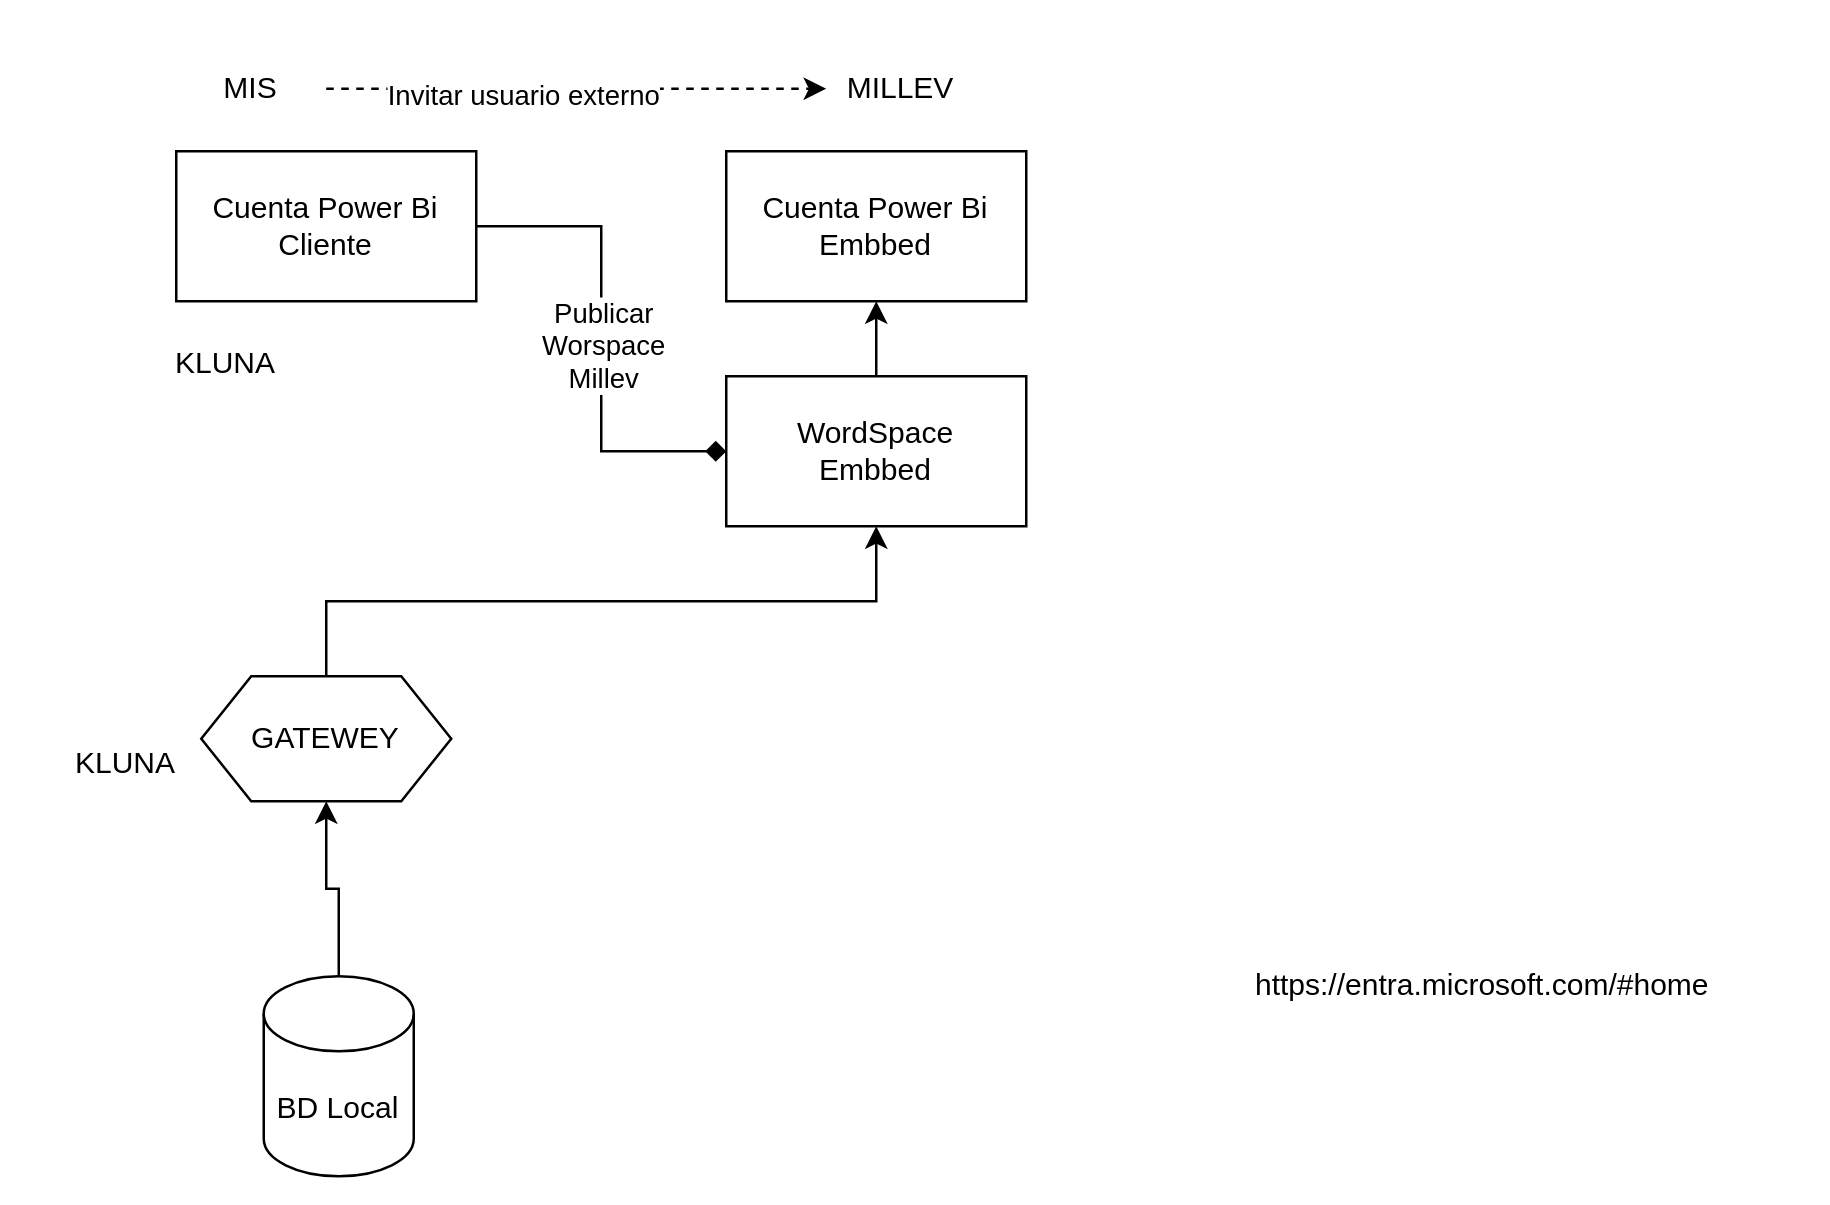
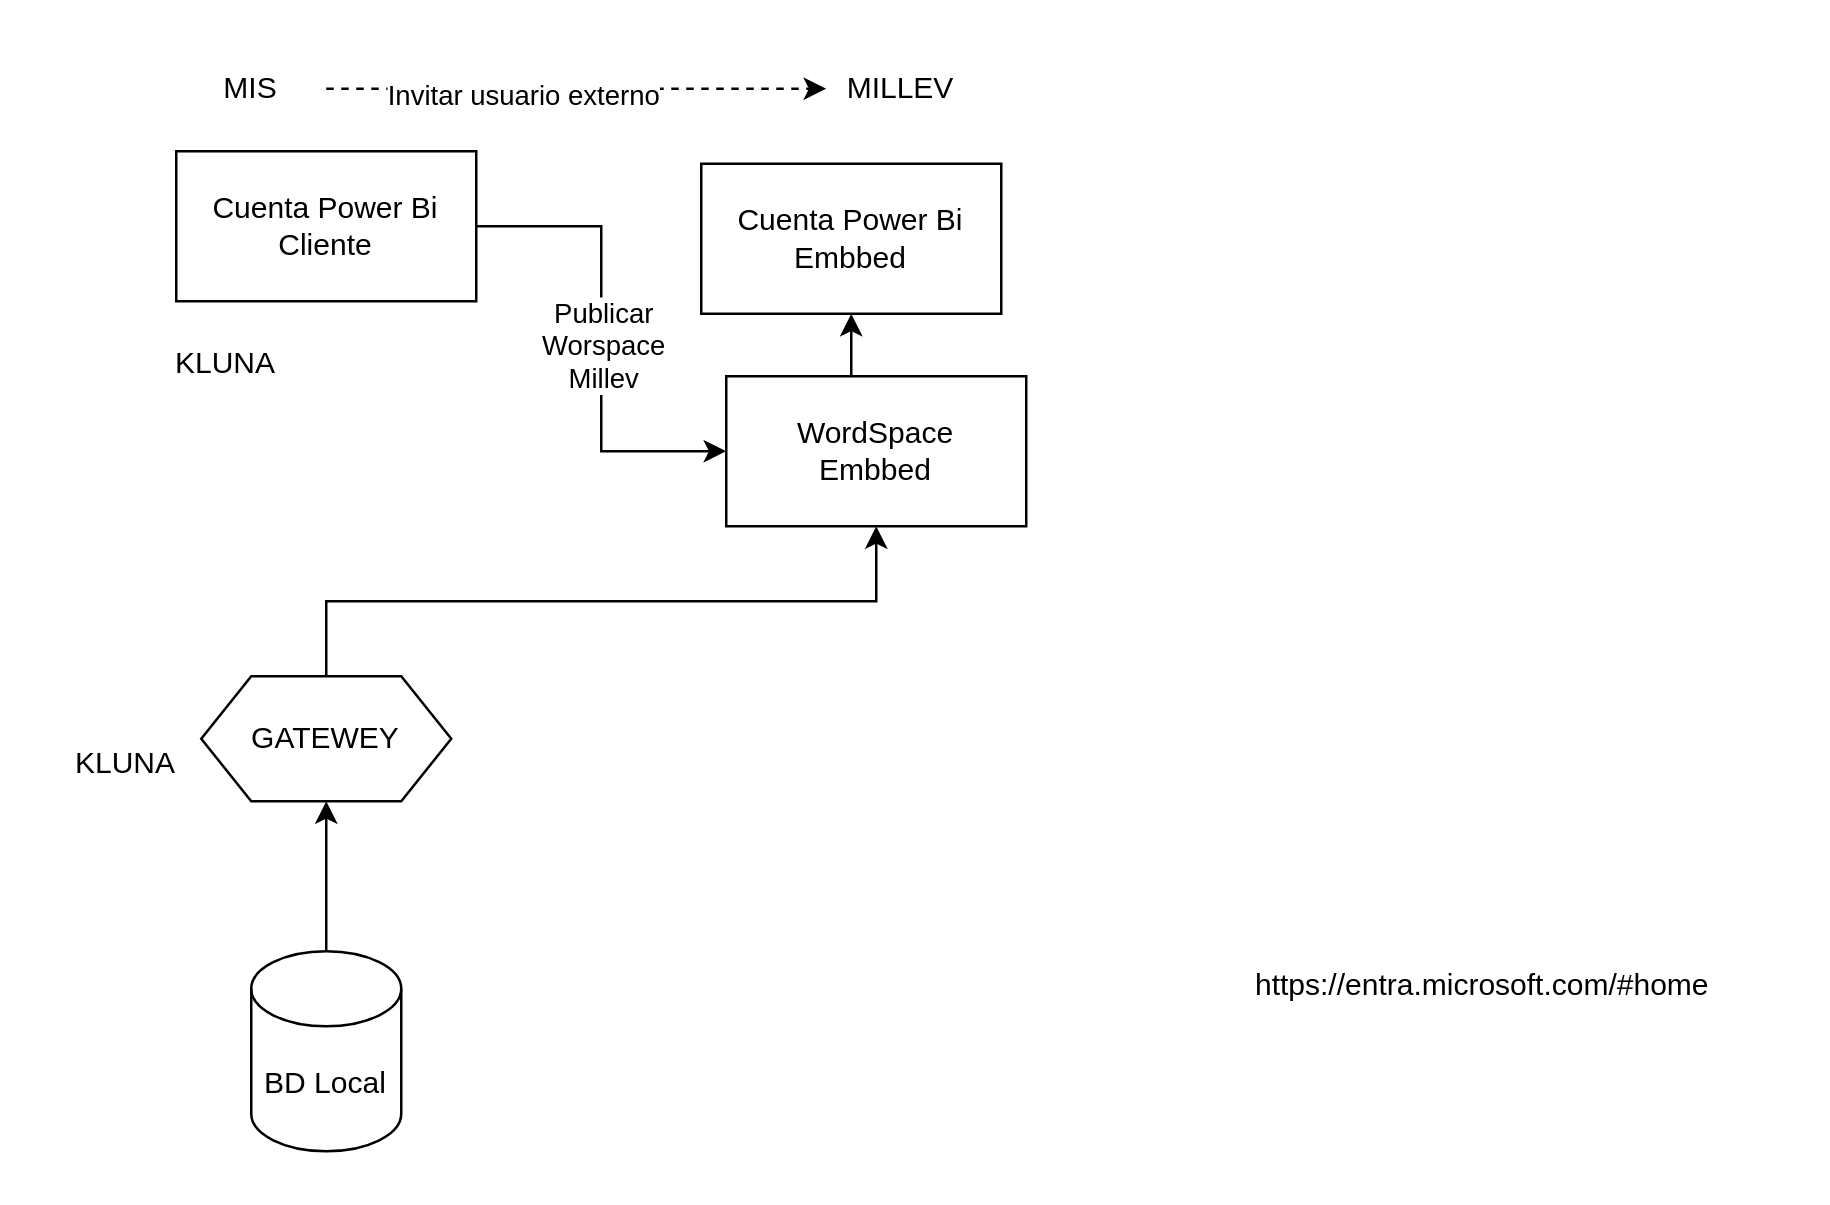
- <mxCell id="5" value="Cuenta Power Bi Embbed" style="rounded=0;whiteSpace=wrap;html=1;" vertex="1" parent="1"><mxGeometry x="290" y="60" width="120" height="60" as="geometry" /></mxCell>
+ <mxCell id="5" value="Cuenta Power Bi Embbed" style="rounded=0;whiteSpace=wrap;html=1;" vertex="1" parent="1"><mxGeometry x="280" y="65" width="120" height="60" as="geometry" /></mxCell>
- <mxCell id="2" style="edgeStyle=orthogonalEdgeStyle;rounded=0;orthogonalLoop=1;jettySize=auto;html=1;exitX=1;exitY=0.5;exitDx=0;exitDy=0;entryX=0;entryY=0.5;entryDx=0;entryDy=0;endArrow=diamond;" edge="1" parent="1" source="4" target="11"><mxGeometry relative="1" as="geometry" /></mxCell>
+ <mxCell id="2" style="edgeStyle=orthogonalEdgeStyle;rounded=0;orthogonalLoop=1;jettySize=auto;html=1;exitX=1;exitY=0.5;exitDx=0;exitDy=0;entryX=0;entryY=0.5;entryDx=0;entryDy=0;" edge="1" parent="1" source="4" target="11"><mxGeometry relative="1" as="geometry" /></mxCell>
- <mxCell id="7" value="BD Local" style="shape=cylinder3;whiteSpace=wrap;html=1;boundedLbl=1;backgroundOutline=1;size=15;" vertex="1" parent="1"><mxGeometry x="105" y="390" width="60" height="80" as="geometry" /></mxCell>
+ <mxCell id="7" value="BD Local" style="shape=cylinder3;whiteSpace=wrap;html=1;boundedLbl=1;backgroundOutline=1;size=15;" vertex="1" parent="1"><mxGeometry x="100" y="380" width="60" height="80" as="geometry" /></mxCell>
